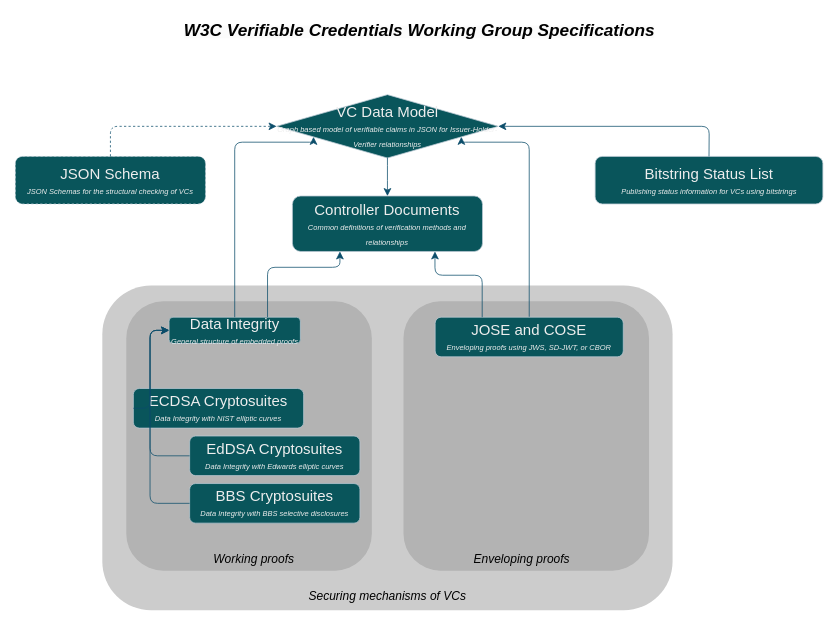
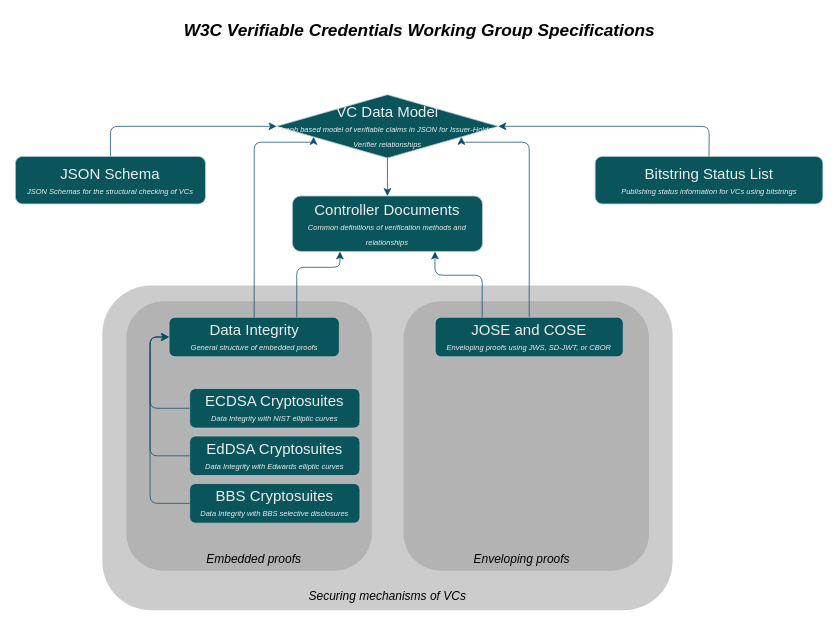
- <mxCell id="9" value="" style="edgeStyle=elbowEdgeStyle;elbow=horizontal;endArrow=classic;html=1;curved=0;rounded=1;endSize=8;startSize=8;fontSize=12;exitX=0.5;exitY=0;exitDx=0;exitDy=0;entryX=0;entryY=0.5;entryDx=0;entryDy=0;labelBackgroundColor=none;strokeColor=#0B4D6A;fontColor=default;dashed=1;" parent="1" source="6" target="5" edge="1"><mxGeometry width="50" height="50" relative="1" as="geometry"><mxPoint x="167.767" y="155.092" as="sourcePoint" /><mxPoint x="220.538" y="102.322" as="targetPoint" /><Array as="points"><mxPoint x="146.659" y="197.309" /></Array></mxGeometry></mxCell>
+ <mxCell id="9" value="" style="edgeStyle=elbowEdgeStyle;elbow=horizontal;endArrow=classic;html=1;curved=0;rounded=1;endSize=8;startSize=8;fontSize=12;exitX=0.5;exitY=0;exitDx=0;exitDy=0;entryX=0;entryY=0.5;entryDx=0;entryDy=0;labelBackgroundColor=none;strokeColor=#0B4D6A;fontColor=default;" parent="1" source="6" target="5" edge="1"><mxGeometry width="50" height="50" relative="1" as="geometry"><mxPoint x="167.767" y="155.092" as="sourcePoint" /><mxPoint x="220.538" y="102.322" as="targetPoint" /><Array as="points"><mxPoint x="146.659" y="197.309" /></Array></mxGeometry></mxCell>
- <mxCell id="6" value="&lt;font style=&quot;&quot;&gt;&lt;span style=&quot;font-size: 20px;&quot;&gt;JSON Schema&lt;br&gt;&lt;/span&gt;&lt;i style=&quot;font-size: 10px;&quot;&gt;JSON Schemas for the structural checking of VCs&lt;/i&gt;&lt;br&gt;&lt;/font&gt;" style="rounded=1;whiteSpace=wrap;html=1;fontSize=16;labelBackgroundColor=none;fillColor=#09555B;strokeColor=#BAC8D3;fontColor=#EEEEEE;dashed=1;" parent="1" vertex="1"><mxGeometry x="20.01" y="207.863" width="253.298" height="63.325" as="geometry" /></mxCell>
+ <mxCell id="6" value="&lt;font style=&quot;&quot;&gt;&lt;span style=&quot;font-size: 20px;&quot;&gt;JSON Schema&lt;br&gt;&lt;/span&gt;&lt;i style=&quot;font-size: 10px;&quot;&gt;JSON Schemas for the structural checking of VCs&lt;/i&gt;&lt;br&gt;&lt;/font&gt;" style="rounded=1;whiteSpace=wrap;html=1;fontSize=16;labelBackgroundColor=none;fillColor=#09555B;strokeColor=#BAC8D3;fontColor=#EEEEEE;" parent="1" vertex="1"><mxGeometry x="20.01" y="207.863" width="253.298" height="63.325" as="geometry" /></mxCell>
- <mxCell id="16" value="&lt;font style=&quot;font-size: 20px;&quot;&gt;Data Integrity&lt;/font&gt;&lt;br&gt;&lt;font style=&quot;font-size: 10px;&quot;&gt;&lt;i&gt;General structure of embedded proofs&lt;/i&gt;&lt;/font&gt;" style="rounded=1;whiteSpace=wrap;html=1;fontSize=16;labelBackgroundColor=none;fillColor=#09555B;strokeColor=#BAC8D3;fontColor=#EEEEEE;" parent="1" vertex="1"><mxGeometry x="224.759" y="422.111" width="175" height="35" as="geometry" /></mxCell>
+ <mxCell id="16" value="&lt;font style=&quot;font-size: 20px;&quot;&gt;Data Integrity&lt;/font&gt;&lt;br&gt;&lt;font style=&quot;font-size: 10px;&quot;&gt;&lt;i&gt;General structure of embedded proofs&lt;/i&gt;&lt;/font&gt;" style="rounded=1;whiteSpace=wrap;html=1;fontSize=16;labelBackgroundColor=none;fillColor=#09555B;strokeColor=#BAC8D3;fontColor=#EEEEEE;" parent="1" vertex="1"><mxGeometry x="224.759" y="422.111" width="226.913" height="52.77" as="geometry" /></mxCell>
- <mxCell id="13" value="&lt;span style=&quot;font-size: 20px;&quot;&gt;ECDSA Cryptosuites&lt;/span&gt;&lt;br&gt;&lt;font style=&quot;font-size: 10px;&quot;&gt;&lt;i&gt;Data Integrity with NIST elliptic curves&lt;/i&gt;&lt;/font&gt;" style="rounded=1;whiteSpace=wrap;html=1;fontSize=16;labelBackgroundColor=none;fillColor=#09555B;strokeColor=#BAC8D3;fontColor=#EEEEEE;" parent="1" vertex="1"><mxGeometry x="177.2" y="517.098" width="226.913" height="52.77" as="geometry" /></mxCell>
+ <mxCell id="13" value="&lt;span style=&quot;font-size: 20px;&quot;&gt;ECDSA Cryptosuites&lt;/span&gt;&lt;br&gt;&lt;font style=&quot;font-size: 10px;&quot;&gt;&lt;i&gt;Data Integrity with NIST elliptic curves&lt;/i&gt;&lt;/font&gt;" style="rounded=1;whiteSpace=wrap;html=1;fontSize=16;labelBackgroundColor=none;fillColor=#09555B;strokeColor=#BAC8D3;fontColor=#EEEEEE;" parent="1" vertex="1"><mxGeometry x="252.2" y="517.098" width="226.913" height="52.77" as="geometry" /></mxCell>
- <mxCell id="20" value="&lt;i style=&quot;border-color: var(--border-color); color: rgb(0, 0, 0); font-family: Helvetica; font-size: 16px; font-variant-ligatures: normal; font-variant-caps: normal; font-weight: 400; letter-spacing: normal; orphans: 2; text-indent: 0px; text-transform: none; widows: 2; word-spacing: 0px; -webkit-text-stroke-width: 0px; text-decoration-thickness: initial; text-decoration-style: initial; text-decoration-color: initial;&quot;&gt;Working proofs&lt;/i&gt;" style="text;whiteSpace=wrap;html=1;fontSize=16;align=center;rounded=1;labelBackgroundColor=none;fontColor=#EEEEEE;fillColor=none;" parent="1" vertex="1"><mxGeometry x="222.121" y="728.179" width="232.19" height="42.216" as="geometry" /></mxCell>
+ <mxCell id="20" value="&lt;i style=&quot;border-color: var(--border-color); color: rgb(0, 0, 0); font-family: Helvetica; font-size: 16px; font-variant-ligatures: normal; font-variant-caps: normal; font-weight: 400; letter-spacing: normal; orphans: 2; text-indent: 0px; text-transform: none; widows: 2; word-spacing: 0px; -webkit-text-stroke-width: 0px; text-decoration-thickness: initial; text-decoration-style: initial; text-decoration-color: initial;&quot;&gt;Embedded proofs&lt;/i&gt;" style="text;whiteSpace=wrap;html=1;fontSize=16;align=center;rounded=1;labelBackgroundColor=none;fontColor=#EEEEEE;fillColor=none;" parent="1" vertex="1"><mxGeometry x="222.121" y="728.179" width="232.19" height="42.216" as="geometry" /></mxCell>
